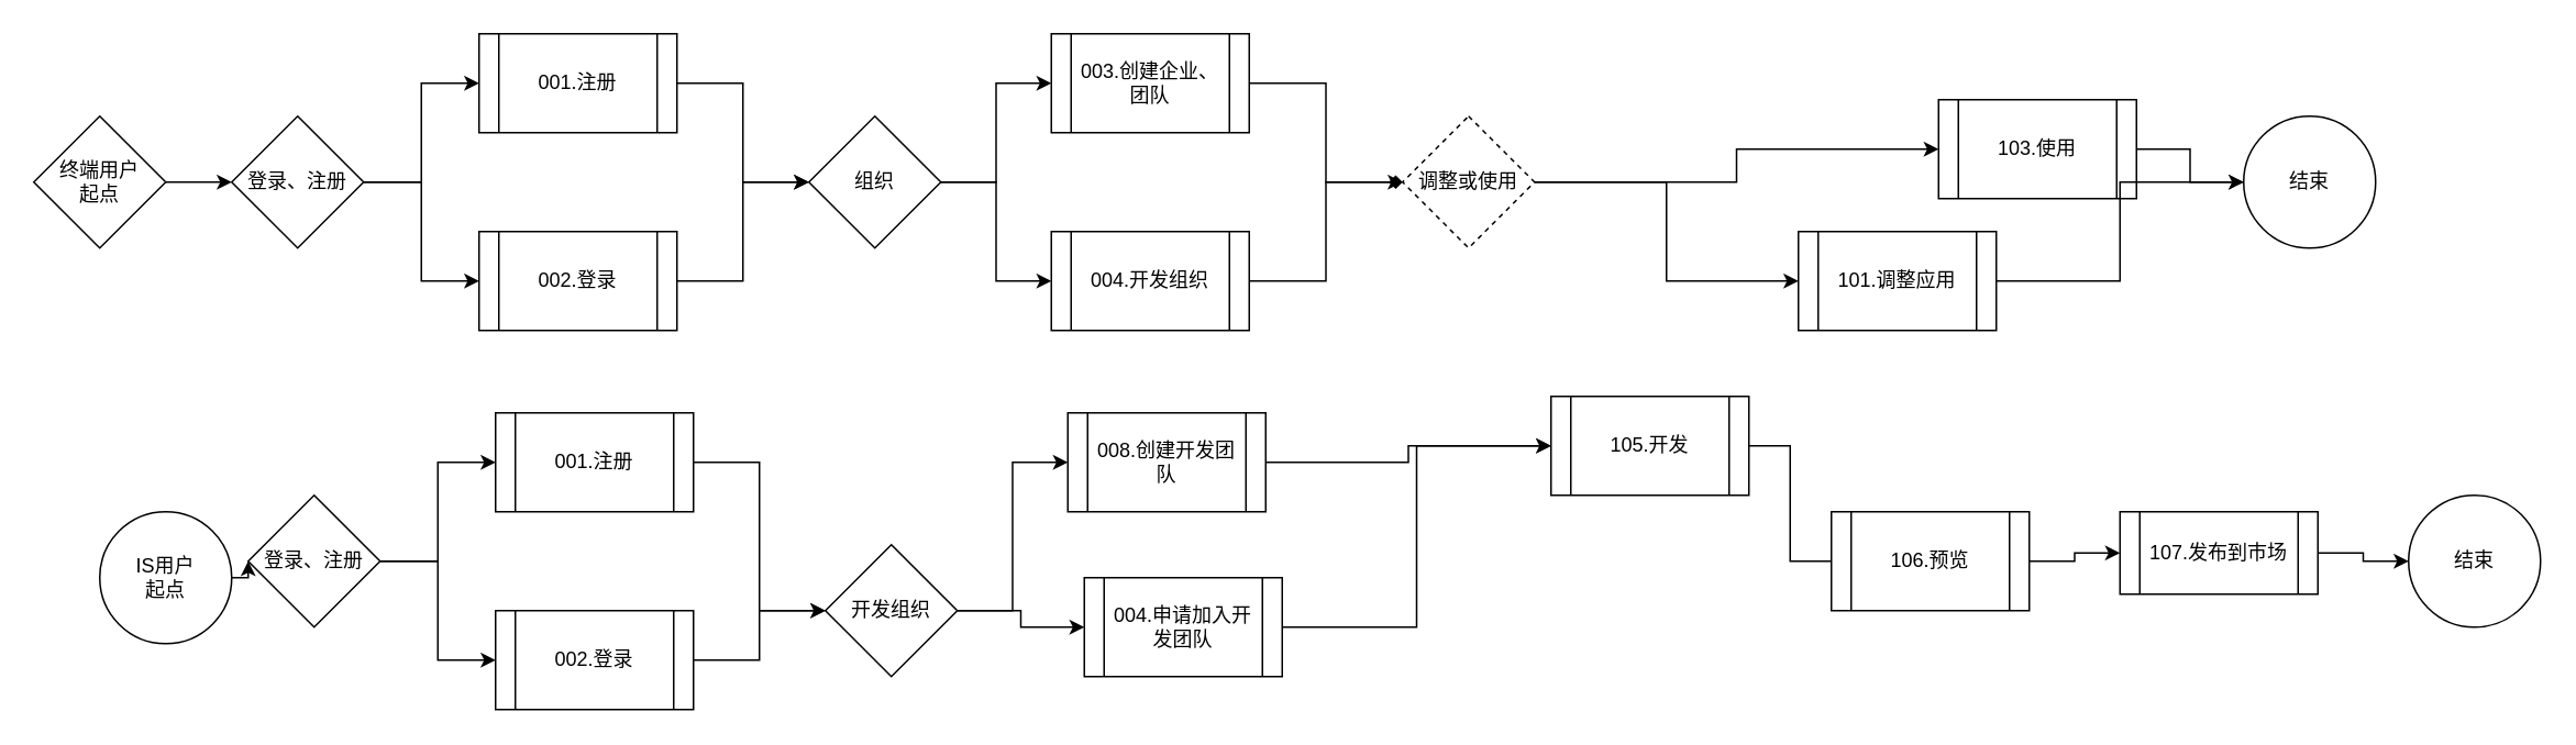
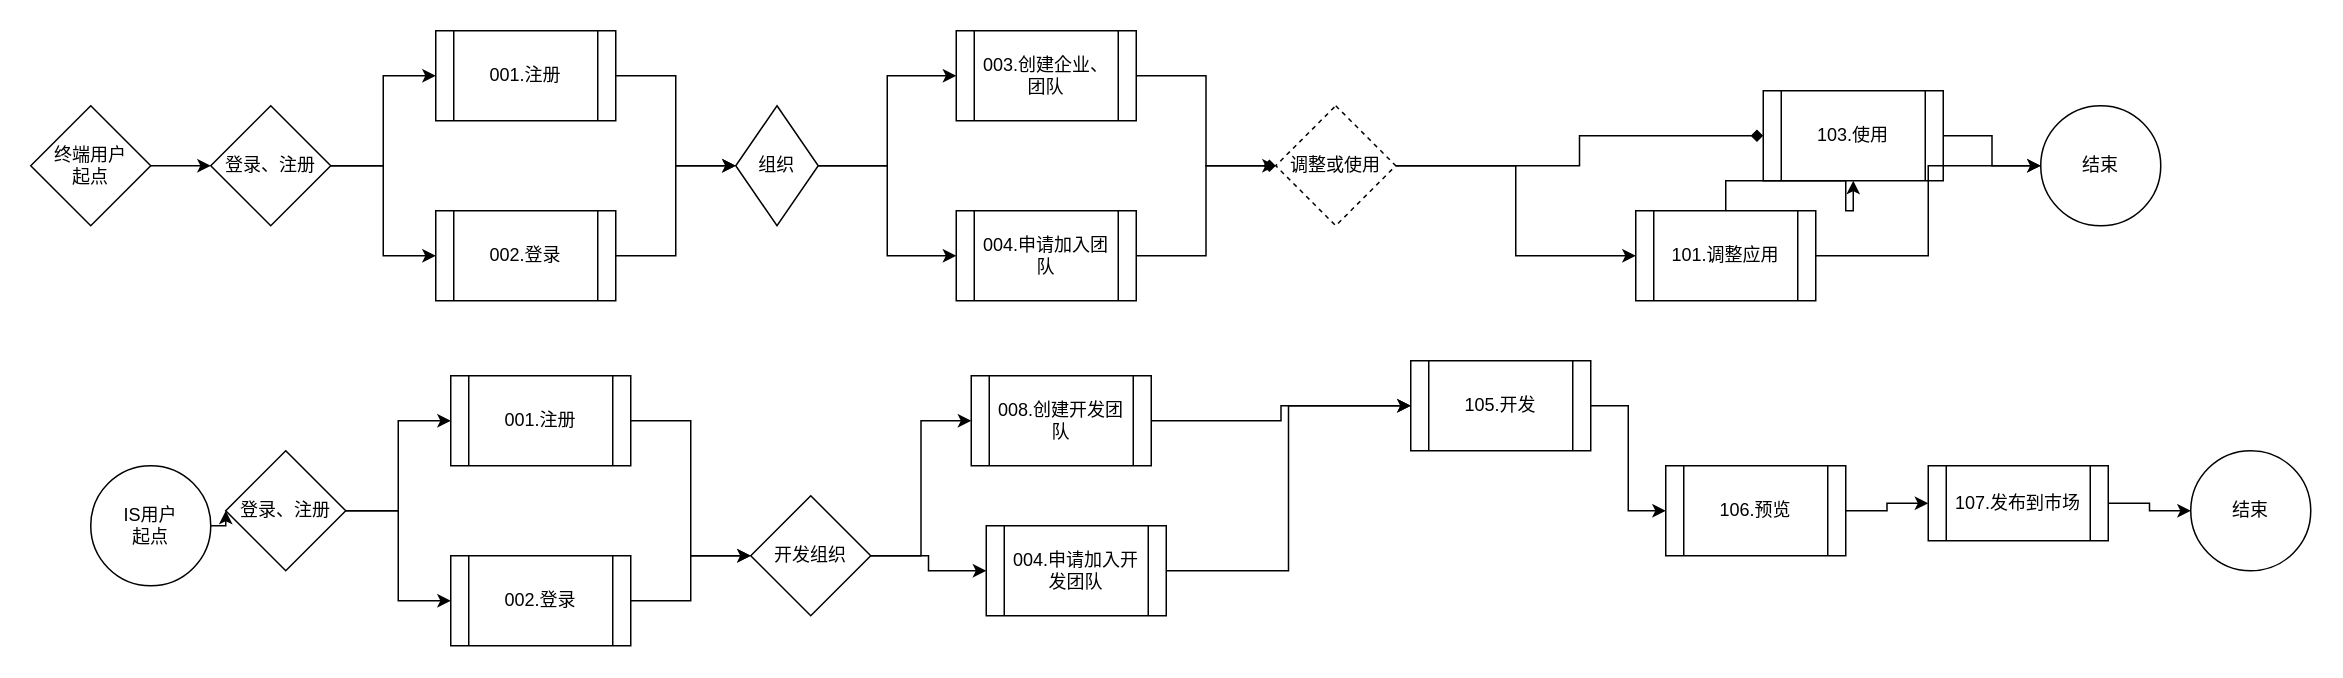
- <mxCell id="18" style="edgeStyle=orthogonalEdgeStyle;rounded=0;orthogonalLoop=1;jettySize=auto;html=1;exitX=1;exitY=0.5;exitDx=0;exitDy=0;entryX=0;entryY=0.5;entryDx=0;entryDy=0;" parent="1" source="20" target="22" edge="1"><mxGeometry relative="1" as="geometry" /></mxCell>
+ <mxCell id="18" style="edgeStyle=orthogonalEdgeStyle;rounded=0;orthogonalLoop=1;jettySize=auto;html=1;exitX=1;exitY=0.5;exitDx=0;exitDy=0;entryX=0;entryY=0.5;entryDx=0;entryDy=0;endArrow=diamond;" parent="1" source="20" target="22" edge="1"><mxGeometry relative="1" as="geometry" /></mxCell>
- <mxCell id="13" value="组织" style="rhombus;whiteSpace=wrap;html=1;" parent="1" vertex="1"><mxGeometry x="490" y="70" width="80" height="80" as="geometry" /></mxCell>
+ <mxCell id="13" value="组织" style="rhombus;whiteSpace=wrap;html=1;" parent="1" vertex="1"><mxGeometry x="490" y="70" width="55" height="80" as="geometry" /></mxCell>
+ <mxCell id="24" style="edgeStyle=orthogonalEdgeStyle;rounded=0;orthogonalLoop=1;jettySize=auto;html=1;exitX=0.5;exitY=0;exitDx=0;exitDy=0;entryX=0.5;entryY=1;entryDx=0;entryDy=0;" edge="1" parent="1" source="25" target="22"><mxGeometry relative="1" as="geometry" /></mxCell>
- <mxCell id="17" value="004.开发组织" style="shape=process;whiteSpace=wrap;html=1;backgroundOutline=1;" parent="1" vertex="1"><mxGeometry x="637" y="140" width="120" height="60" as="geometry" /></mxCell>
+ <mxCell id="17" value="004.申请加入团队" style="shape=process;whiteSpace=wrap;html=1;backgroundOutline=1;" parent="1" vertex="1"><mxGeometry x="637" y="140" width="120" height="60" as="geometry" /></mxCell>
- <mxCell id="43" style="edgeStyle=orthogonalEdgeStyle;rounded=0;orthogonalLoop=1;jettySize=auto;html=1;exitX=1;exitY=0.5;exitDx=0;exitDy=0;entryX=0;entryY=0.5;entryDx=0;entryDy=0;endArrow=none;" edge="1" parent="1" source="44" target="46"><mxGeometry relative="1" as="geometry" /></mxCell>
+ <mxCell id="43" style="edgeStyle=orthogonalEdgeStyle;rounded=0;orthogonalLoop=1;jettySize=auto;html=1;exitX=1;exitY=0.5;exitDx=0;exitDy=0;entryX=0;entryY=0.5;entryDx=0;entryDy=0;" edge="1" parent="1" source="44" target="46"><mxGeometry relative="1" as="geometry" /></mxCell>
